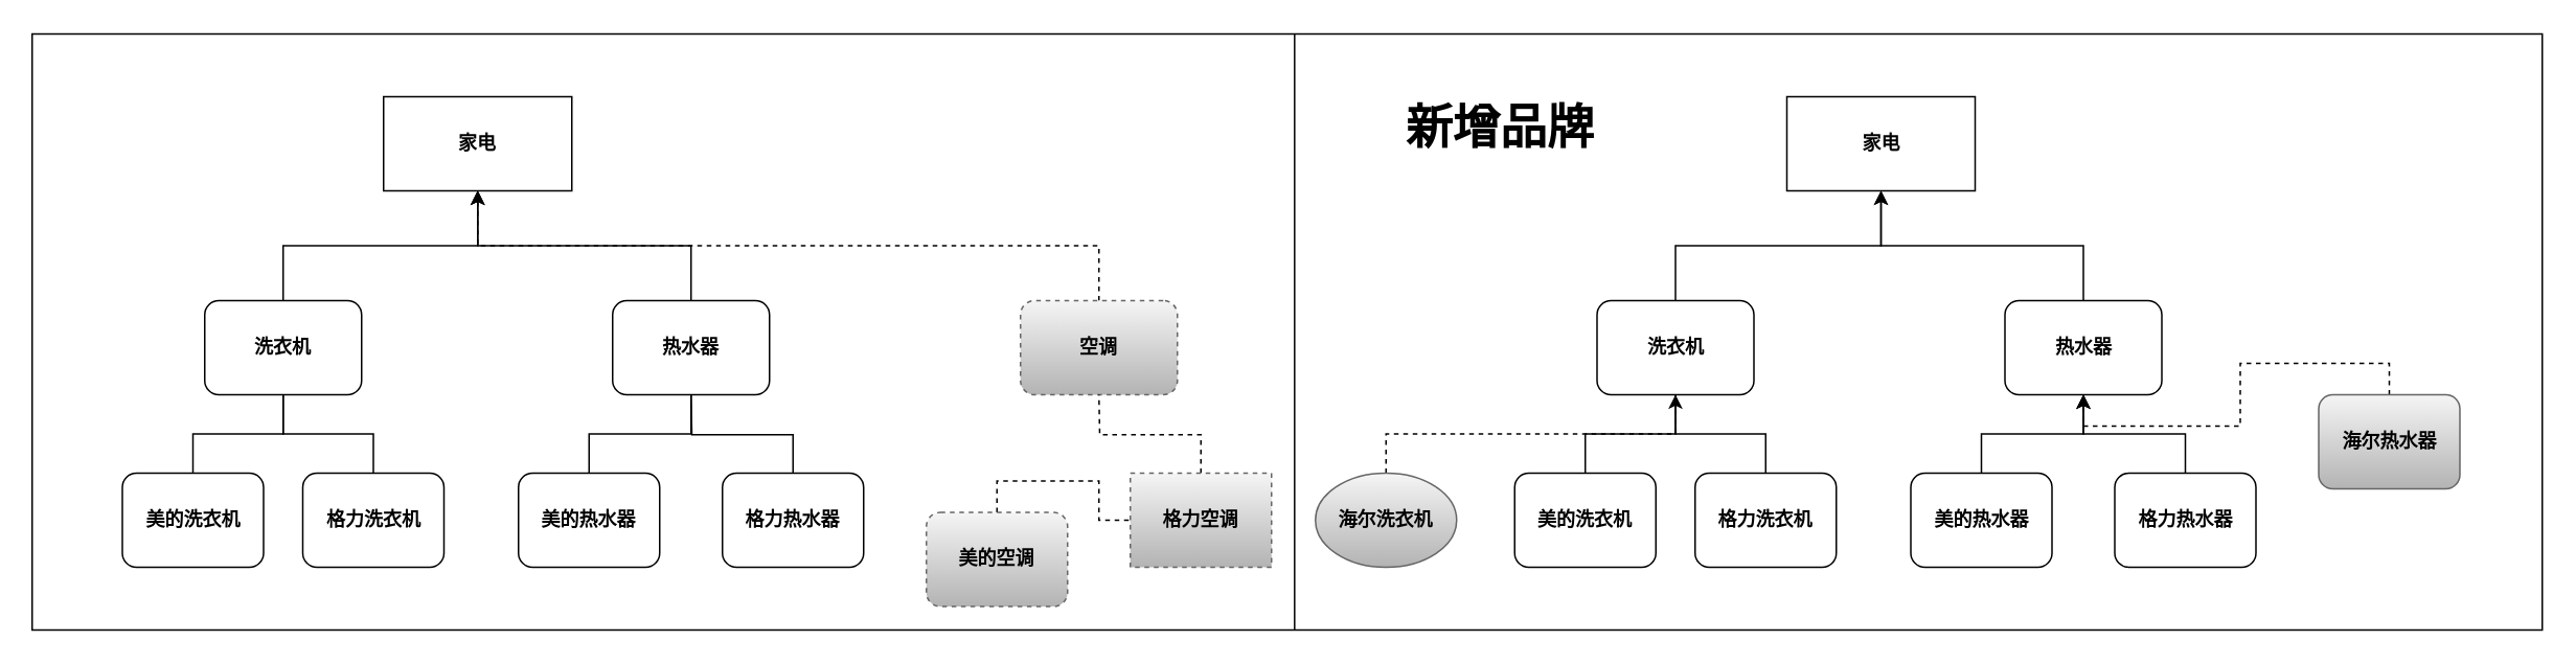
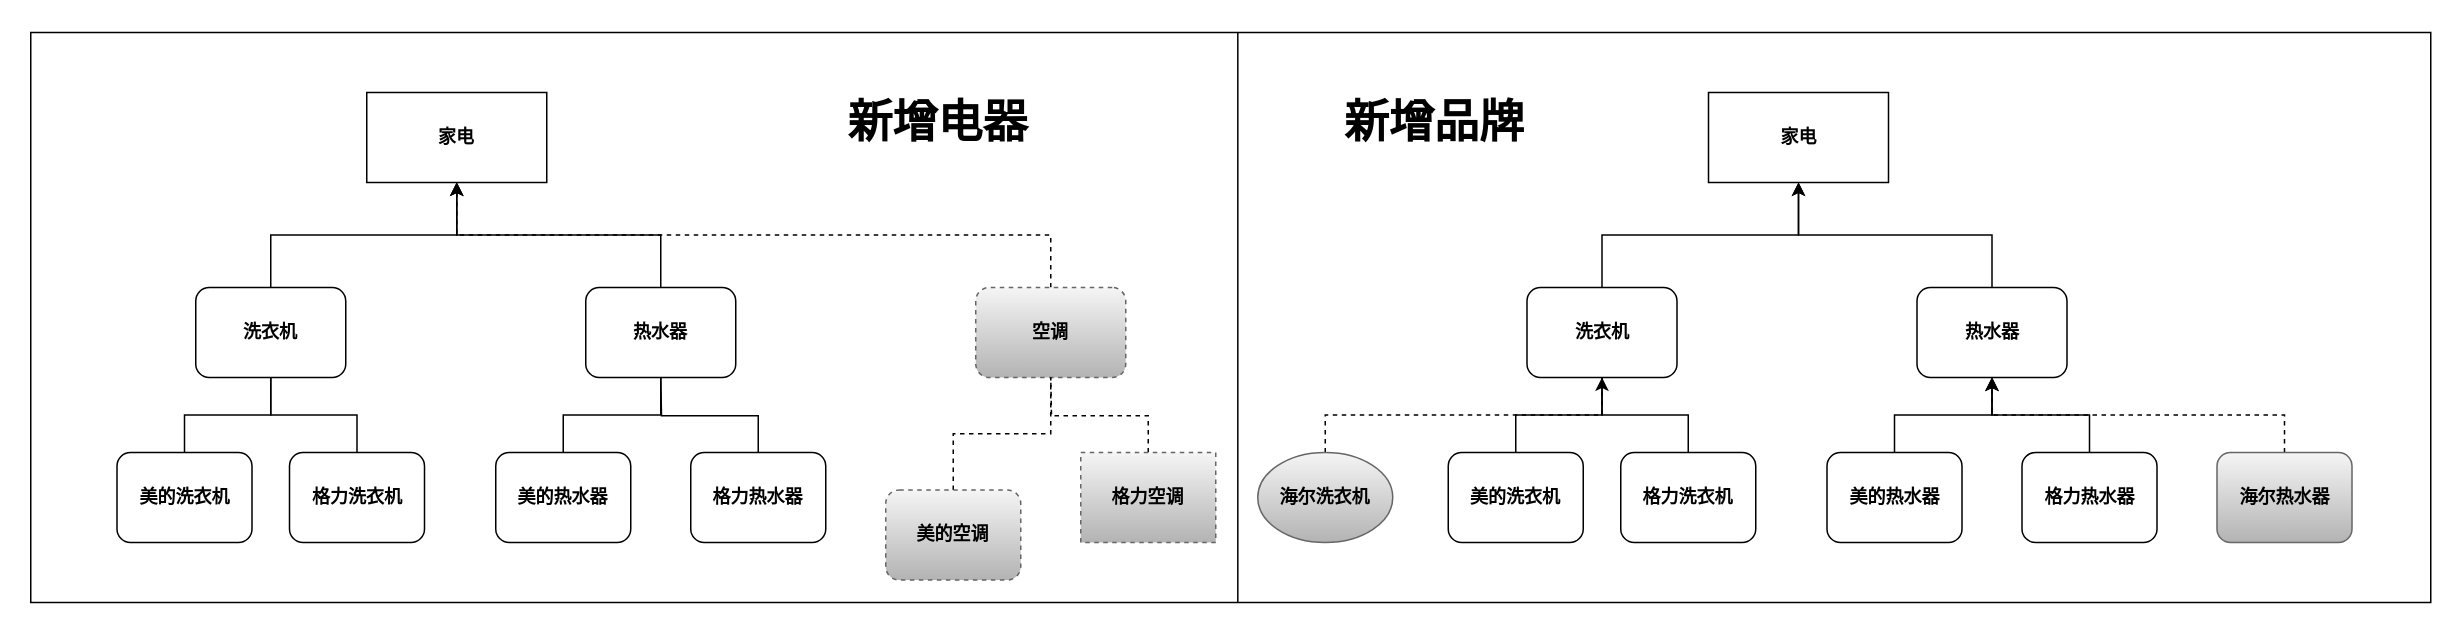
+ <mxCell id="40" value="新增电器" style="text;html=1;strokeColor=none;fillColor=none;align=center;verticalAlign=middle;whiteSpace=wrap;rounded=0;fontStyle=1;fontSize=30;" parent="1" vertex="1"><mxGeometry x="530" y="71" width="190" height="20" as="geometry" /></mxCell>
- <mxCell id="36" value="海尔热水器" style="rounded=1;whiteSpace=wrap;html=1;flipH=1;flipV=0;gradientColor=#b3b3b3;fillColor=#f5f5f5;strokeColor=#666666;fontStyle=1" parent="1" vertex="1"><mxGeometry x="1477.5" y="251" width="90" height="60" as="geometry" /></mxCell>
+ <mxCell id="36" value="海尔热水器" style="rounded=1;whiteSpace=wrap;html=1;flipH=1;flipV=0;gradientColor=#b3b3b3;fillColor=#f5f5f5;strokeColor=#666666;fontStyle=1" parent="1" vertex="1"><mxGeometry x="1477.5" y="301" width="90" height="60" as="geometry" /></mxCell>
- <mxCell id="20" style="edgeStyle=orthogonalEdgeStyle;rounded=0;orthogonalLoop=1;jettySize=auto;html=1;exitX=0.5;exitY=0;exitDx=0;exitDy=0;endArrow=none;endFill=0;dashed=1;fontStyle=1;" parent="1" source="21" target="19" edge="1"><mxGeometry relative="1" as="geometry" /></mxCell>
+ <mxCell id="20" style="edgeStyle=orthogonalEdgeStyle;rounded=0;orthogonalLoop=1;jettySize=auto;html=1;exitX=0.5;exitY=0;exitDx=0;exitDy=0;entryX=0.5;entryY=1;entryDx=0;entryDy=0;endArrow=none;endFill=0;dashed=1;fontStyle=1" parent="1" source="21" target="17" edge="1"><mxGeometry relative="1" as="geometry" /></mxCell>
